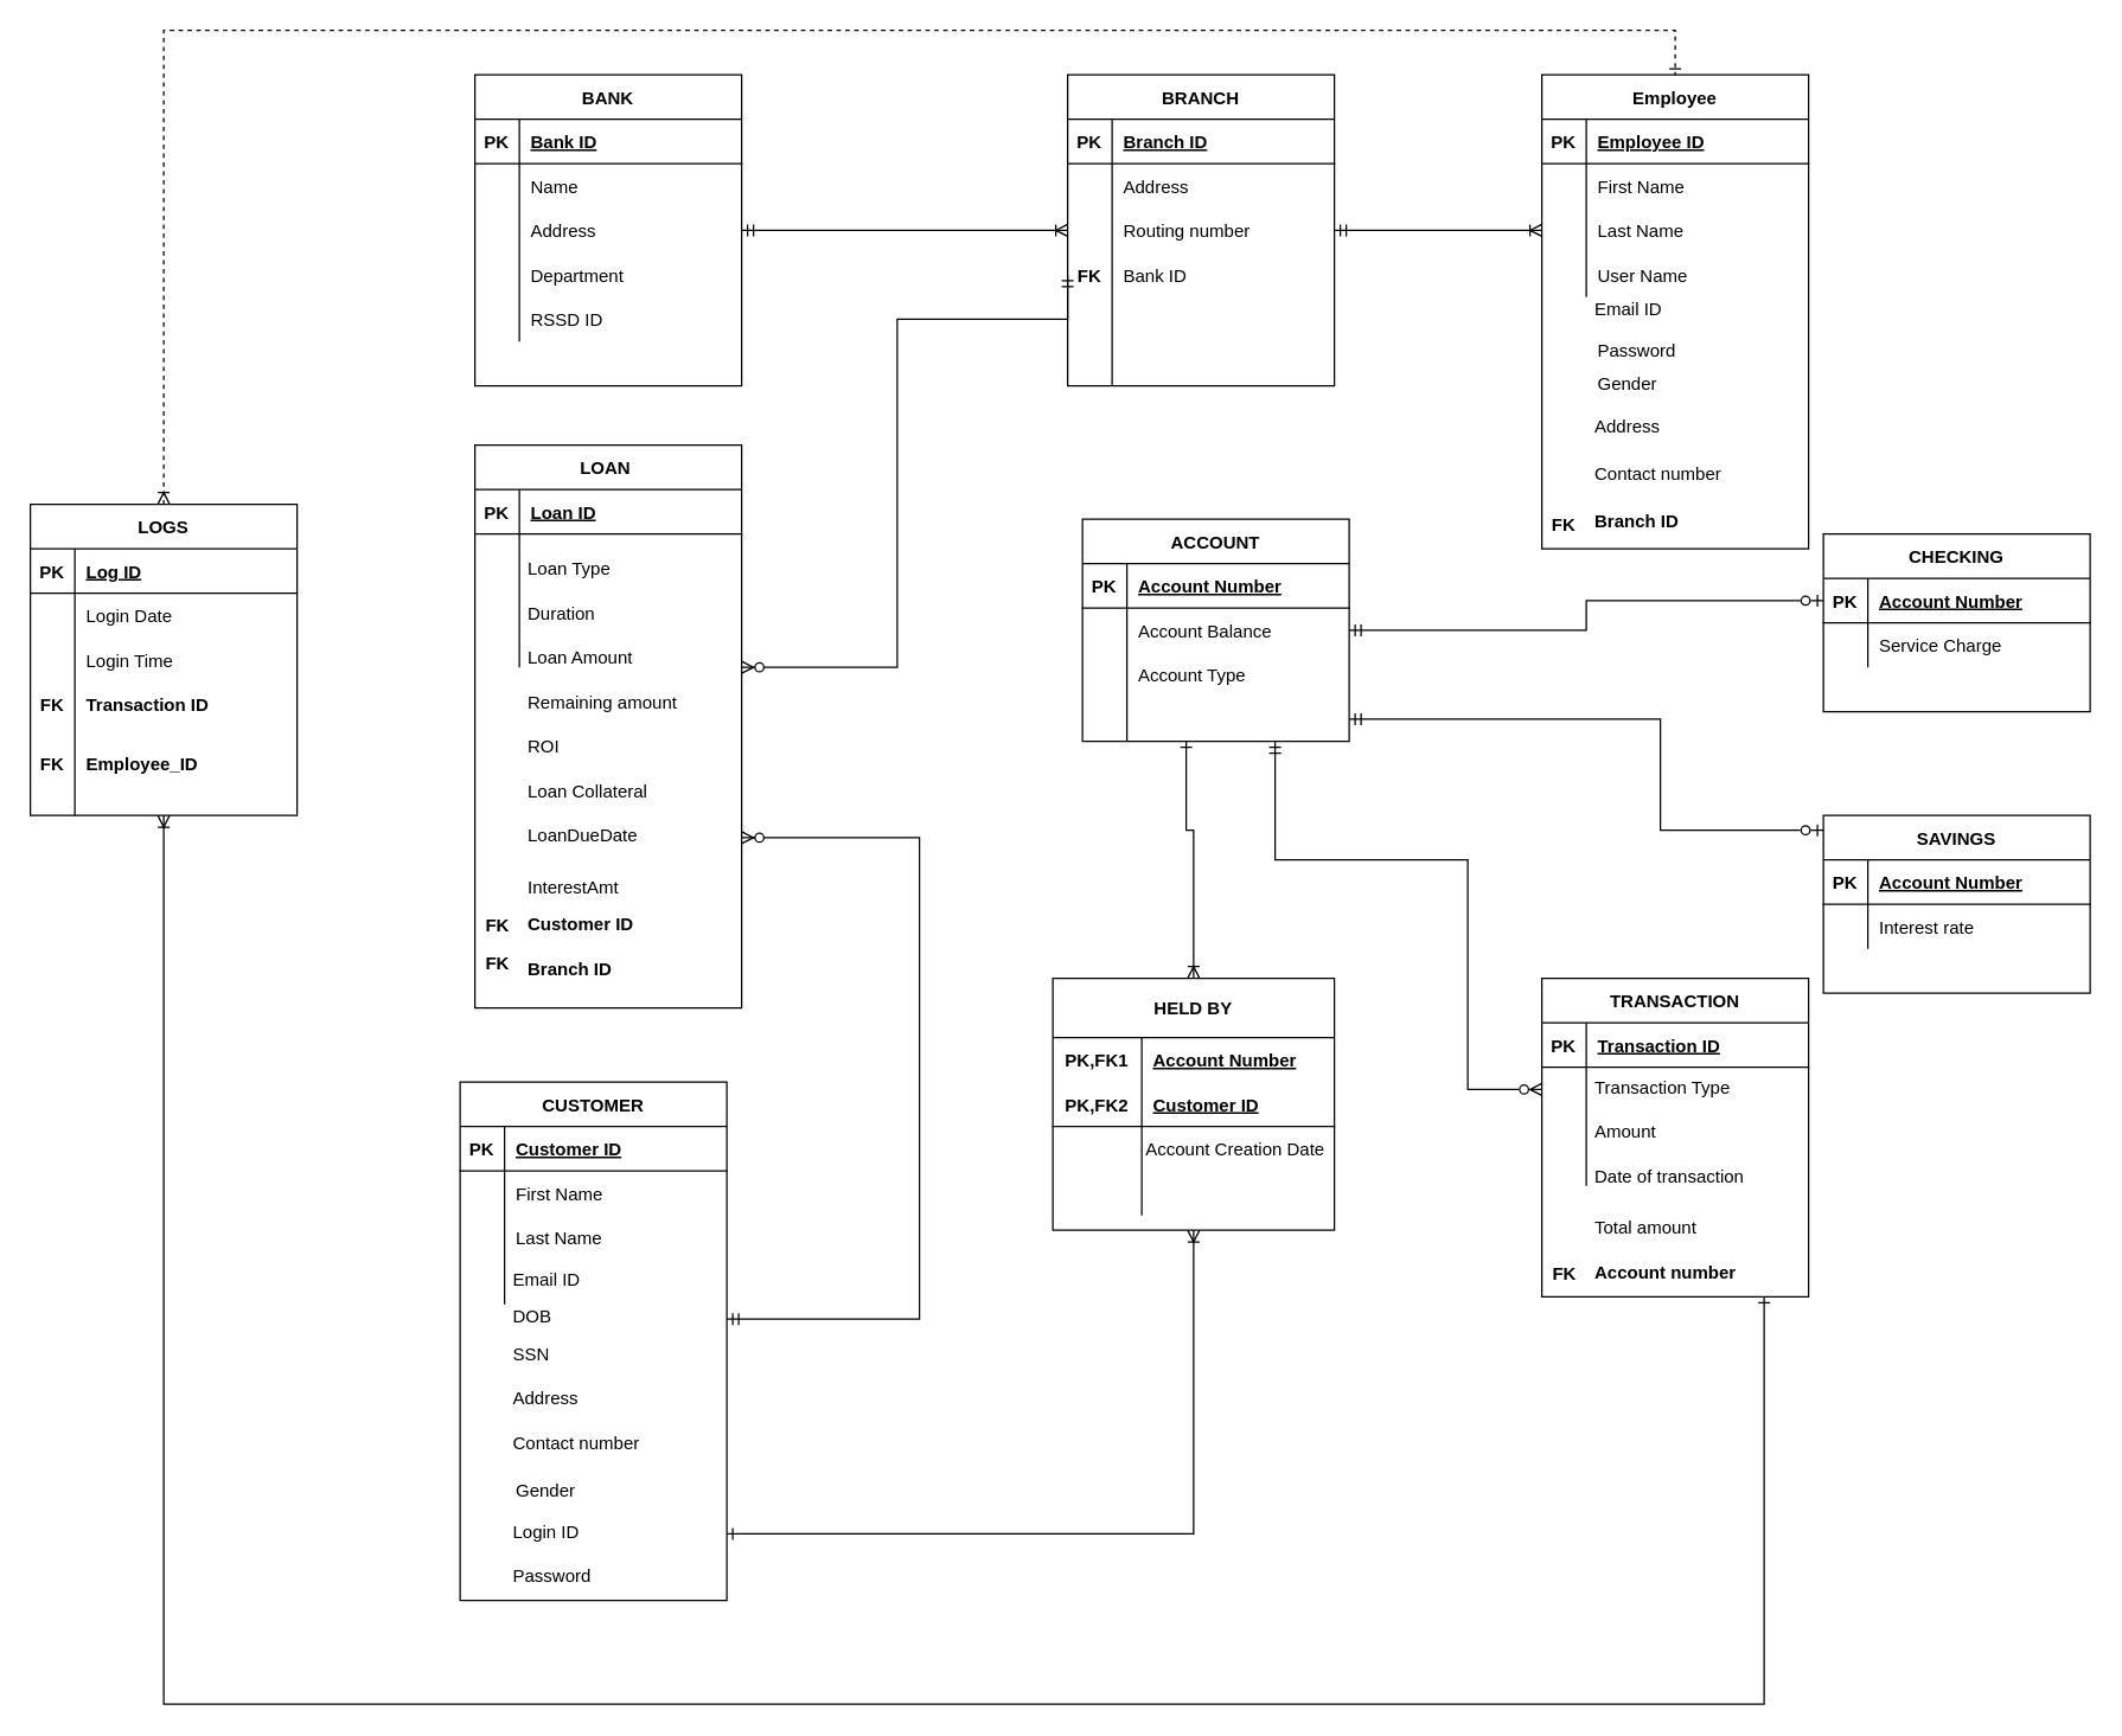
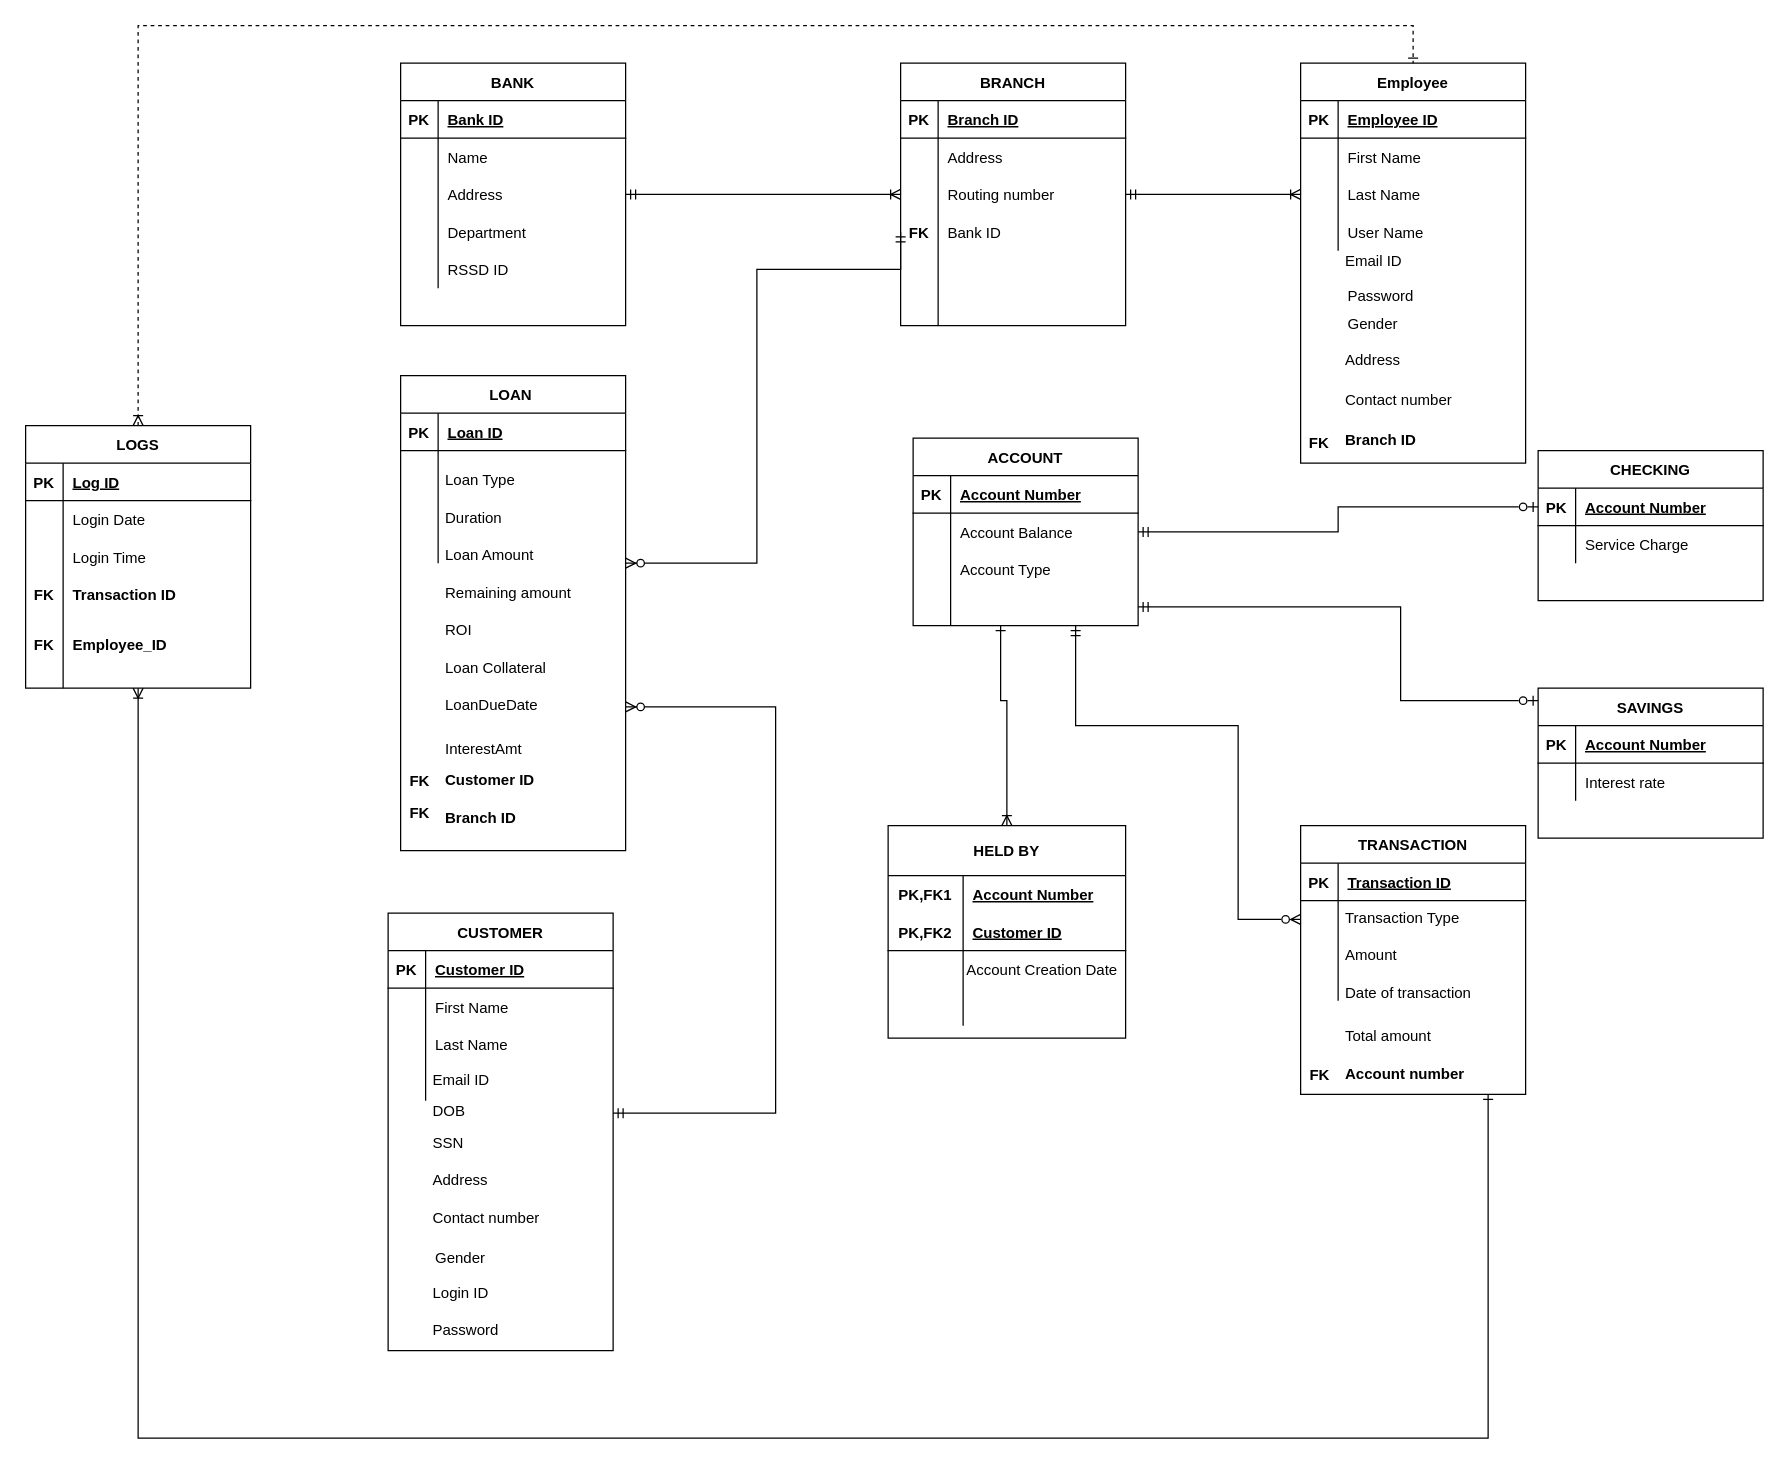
- <mxCell id="119" style="edgeStyle=orthogonalEdgeStyle;rounded=0;orthogonalLoop=1;jettySize=auto;html=1;entryX=1;entryY=0.5;entryDx=0;entryDy=0;startArrow=ERoneToMany;startFill=0;endArrow=ERone;endFill=0;" parent="1" source="154" target="40" edge="1"><mxGeometry relative="1" as="geometry" /></mxCell>
